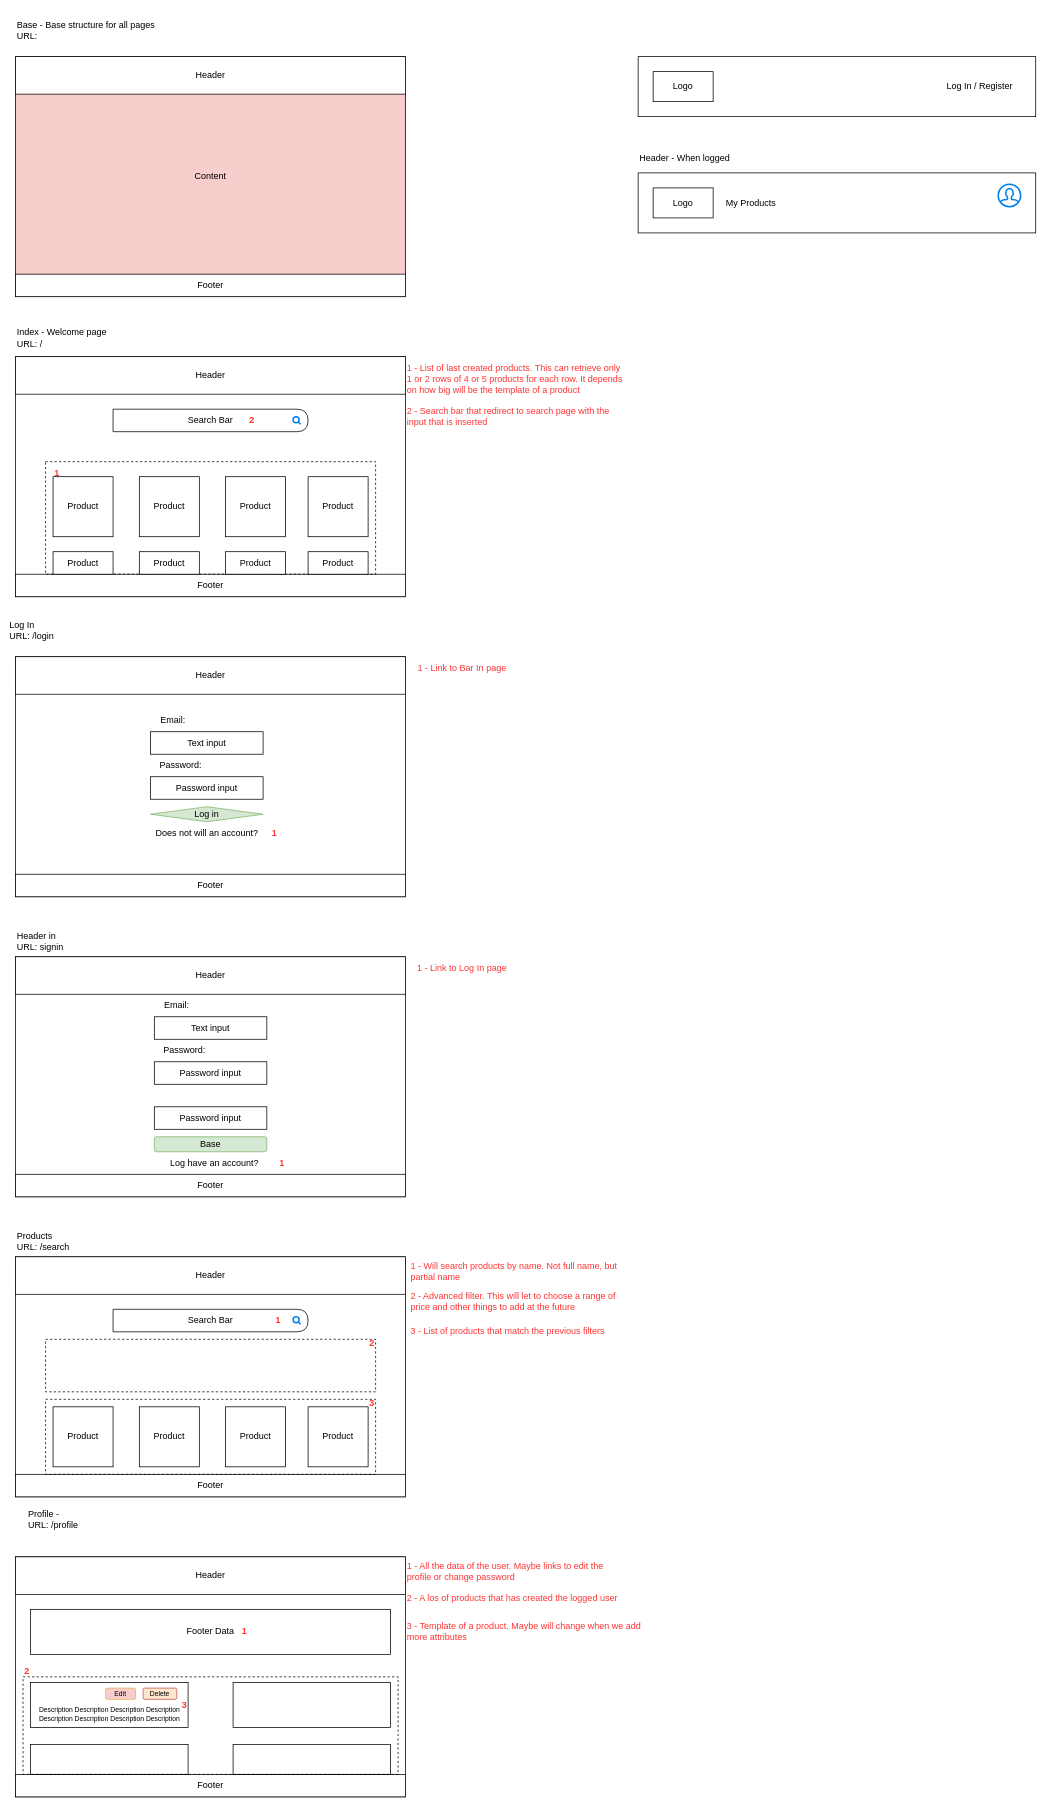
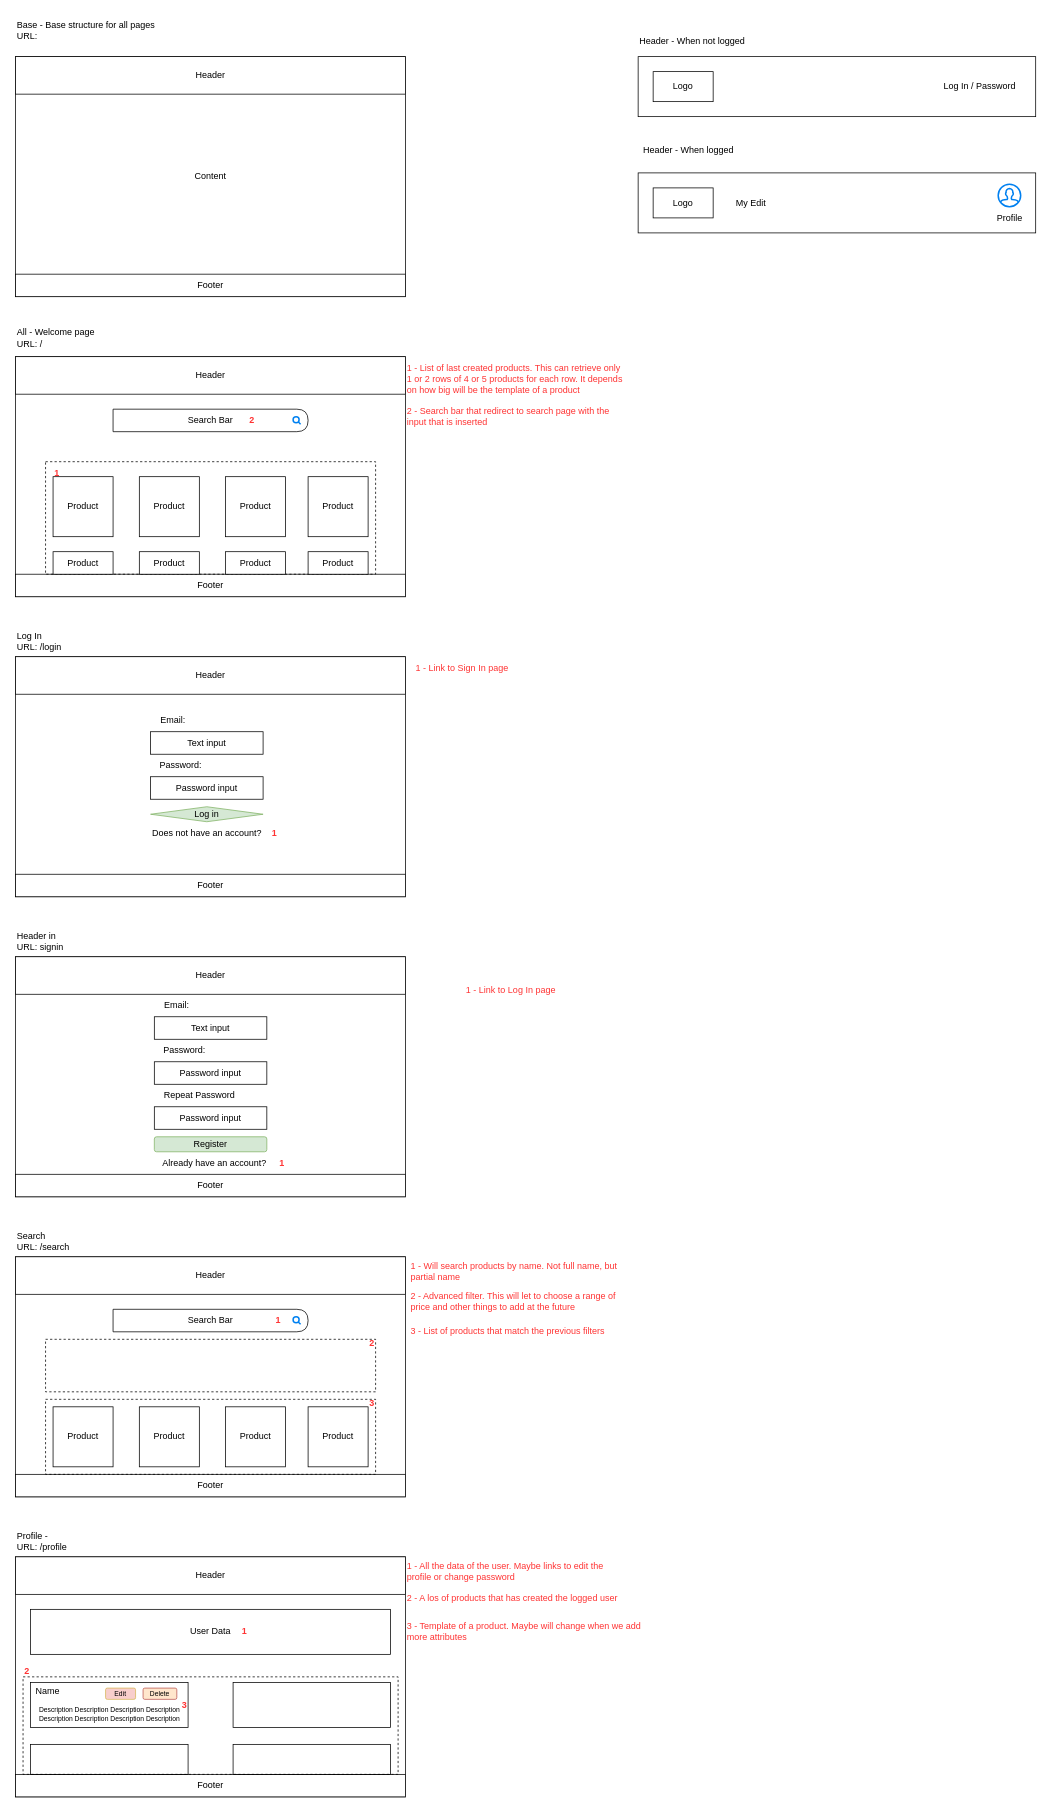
+ <mxCell id="69" value="Header - When not logged" style="text;html=1;align=left;verticalAlign=middle;resizable=0;points=[];autosize=1;strokeColor=none;fillColor=none;" vertex="1" parent="1"><mxGeometry x="850" y="40" width="160" height="30" as="geometry" /></mxCell>
- <mxCell id="72" value="Log In / Register" style="text;html=1;align=center;verticalAlign=middle;resizable=0;points=[];autosize=1;strokeColor=none;fillColor=none;" vertex="1" parent="1"><mxGeometry x="1250" y="100" width="110" height="30" as="geometry" /></mxCell>
+ <mxCell id="72" value="Log In / Password" style="text;html=1;align=center;verticalAlign=middle;resizable=0;points=[];autosize=1;strokeColor=none;fillColor=none;" vertex="1" parent="1"><mxGeometry x="1250" y="100" width="110" height="30" as="geometry" /></mxCell>
- <mxCell id="73" value="Header - When logged" style="text;html=1;align=left;verticalAlign=middle;resizable=0;points=[];autosize=1;strokeColor=none;fillColor=none;" vertex="1" parent="1"><mxGeometry x="850" y="195" width="140" height="30" as="geometry" /></mxCell>
+ <mxCell id="73" value="Header - When logged" style="text;html=1;align=left;verticalAlign=middle;resizable=0;points=[];autosize=1;strokeColor=none;fillColor=none;" vertex="1" parent="1"><mxGeometry x="855" y="185" width="140" height="30" as="geometry" /></mxCell>
- <mxCell id="12" value="Content" style="rounded=0;whiteSpace=wrap;html=1;fillColor=#f8cecc;" vertex="1" parent="1"><mxGeometry y="75" width="520" height="320" as="geometry" x="20" /></mxCell>
+ <mxCell id="12" value="Content" style="rounded=0;whiteSpace=wrap;html=1;" vertex="1" parent="1"><mxGeometry y="75" width="520" height="320" as="geometry" x="20" /></mxCell>
- <mxCell id="78" value="My Products" style="text;html=1;align=center;verticalAlign=middle;resizable=0;points=[];autosize=1;strokeColor=none;fillColor=none;" vertex="1" parent="1"><mxGeometry x="955" y="255" width="90" height="30" as="geometry" /></mxCell>
+ <mxCell id="78" value="My Edit" style="text;html=1;align=center;verticalAlign=middle;resizable=0;points=[];autosize=1;strokeColor=none;fillColor=none;" vertex="1" parent="1"><mxGeometry x="955" y="255" width="90" height="30" as="geometry" /></mxCell>
+ <mxCell id="76" value="Profile" style="text;html=1;align=center;verticalAlign=middle;resizable=0;points=[];autosize=1;strokeColor=none;fillColor=none;" vertex="1" parent="1"><mxGeometry x="1315" y="275" width="60" height="30" as="geometry" /></mxCell>
- <mxCell id="3" value="Index - Welcome page&lt;br&gt;URL: /" style="text;html=1;align=left;verticalAlign=middle;resizable=0;points=[];autosize=1;strokeColor=none;fillColor=none;" parent="1" vertex="1"><mxGeometry y="430" width="140" height="40" as="geometry" x="20" /></mxCell>
+ <mxCell id="3" value="All - Welcome page&lt;br&gt;URL: /" style="text;html=1;align=left;verticalAlign=middle;resizable=0;points=[];autosize=1;strokeColor=none;fillColor=none;" parent="1" vertex="1"><mxGeometry y="430" width="140" height="40" as="geometry" x="20" /></mxCell>
- <mxCell id="6" value="Log In&lt;br&gt;URL: /login" style="text;html=1;align=left;verticalAlign=middle;resizable=0;points=[];autosize=1;strokeColor=none;fillColor=none;" parent="1" vertex="1"><mxGeometry x="10" y="820" width="80" height="40" as="geometry" /></mxCell>
+ <mxCell id="6" value="Log In&lt;br&gt;URL: /login" style="text;html=1;align=left;verticalAlign=middle;resizable=0;points=[];autosize=1;strokeColor=none;fillColor=none;" parent="1" vertex="1"><mxGeometry y="835" width="80" height="40" as="geometry" x="20" /></mxCell>
- <mxCell id="7" value="1 - Link to Bar In page" style="text;html=1;align=center;verticalAlign=middle;resizable=0;points=[];autosize=1;strokeColor=none;fillColor=none;fontColor=#FF3333;" parent="1" vertex="1"><mxGeometry x="540" y="875" width="150" height="30" as="geometry" /></mxCell>
+ <mxCell id="7" value="1 - Link to Sign In page" style="text;html=1;align=center;verticalAlign=middle;resizable=0;points=[];autosize=1;strokeColor=none;fillColor=none;fontColor=#FF3333;" parent="1" vertex="1"><mxGeometry x="540" y="875" width="150" height="30" as="geometry" /></mxCell>
- <mxCell id="39" value="Does not will an account?" style="text;html=1;align=center;verticalAlign=middle;resizable=0;points=[];autosize=1;strokeColor=none;fillColor=none;fontColor=#000000;" parent="1" vertex="1"><mxGeometry x="190" y="1095" width="170" height="30" as="geometry" /></mxCell>
+ <mxCell id="39" value="Does not have an account?" style="text;html=1;align=center;verticalAlign=middle;resizable=0;points=[];autosize=1;strokeColor=none;fillColor=none;fontColor=#000000;" parent="1" vertex="1"><mxGeometry x="190" y="1095" width="170" height="30" as="geometry" /></mxCell>
- <mxCell id="50" value="1 - Link to Log In page" style="text;html=1;align=center;verticalAlign=middle;resizable=0;points=[];autosize=1;strokeColor=none;fillColor=none;fontColor=#FF3333;" vertex="1" parent="1"><mxGeometry x="545" y="1275" width="140" height="30" as="geometry" /></mxCell>
+ <mxCell id="50" value="1 - Link to Log In page" style="text;html=1;align=center;verticalAlign=middle;resizable=0;points=[];autosize=1;strokeColor=none;fillColor=none;fontColor=#FF3333;" vertex="1" parent="1"><mxGeometry x="610" y="1305" width="140" height="30" as="geometry" /></mxCell>
+ <mxCell id="44" value="Repeat Password" style="text;html=1;align=center;verticalAlign=middle;resizable=0;points=[];autosize=1;strokeColor=none;fillColor=none;fontColor=#000000;" vertex="1" parent="1"><mxGeometry x="205" y="1445" width="120" height="30" as="geometry" /></mxCell>
- <mxCell id="45" value="Base" style="rounded=1;whiteSpace=wrap;html=1;strokeColor=#82b366;strokeWidth=1;fillColor=#d5e8d4;" vertex="1" parent="1"><mxGeometry x="205" y="1515" width="150" height="20" as="geometry" /></mxCell>
+ <mxCell id="45" value="Register" style="rounded=1;whiteSpace=wrap;html=1;strokeColor=#82b366;strokeWidth=1;fillColor=#d5e8d4;" vertex="1" parent="1"><mxGeometry x="205" y="1515" width="150" height="20" as="geometry" /></mxCell>
- <mxCell id="48" value="Log have an account?" style="text;html=1;align=center;verticalAlign=middle;resizable=0;points=[];autosize=1;strokeColor=none;fillColor=none;fontColor=#000000;" vertex="1" parent="1"><mxGeometry x="205" y="1535" width="160" height="30" as="geometry" /></mxCell>
+ <mxCell id="48" value="Already have an account?" style="text;html=1;align=center;verticalAlign=middle;resizable=0;points=[];autosize=1;strokeColor=none;fillColor=none;fontColor=#000000;" vertex="1" parent="1"><mxGeometry x="205" y="1535" width="160" height="30" as="geometry" /></mxCell>
- <mxCell id="51" value="Products&lt;br&gt;URL: /search" style="text;html=1;align=left;verticalAlign=middle;resizable=0;points=[];autosize=1;strokeColor=none;fillColor=none;" vertex="1" parent="1"><mxGeometry y="1635" width="90" height="40" as="geometry" x="20" /></mxCell>
+ <mxCell id="51" value="Search&lt;br&gt;URL: /search" style="text;html=1;align=left;verticalAlign=middle;resizable=0;points=[];autosize=1;strokeColor=none;fillColor=none;" vertex="1" parent="1"><mxGeometry y="1635" width="90" height="40" as="geometry" x="20" /></mxCell>
- <mxCell id="79" value="Profile -&amp;nbsp;&lt;br&gt;URL: /profile" style="text;html=1;align=left;verticalAlign=middle;resizable=0;points=[];autosize=1;strokeColor=none;fillColor=none;" vertex="1" parent="1"><mxGeometry x="35" y="2005" width="90" height="40" as="geometry" /></mxCell>
+ <mxCell id="79" value="Profile -&amp;nbsp;&lt;br&gt;URL: /profile" style="text;html=1;align=left;verticalAlign=middle;resizable=0;points=[];autosize=1;strokeColor=none;fillColor=none;" vertex="1" parent="1"><mxGeometry y="2035" width="90" height="40" as="geometry" x="20" /></mxCell>
- <mxCell id="85" value="&lt;font style=&quot;font-size: 12px;&quot;&gt;Footer Data&lt;/font&gt;" style="rounded=0;whiteSpace=wrap;html=1;fillStyle=auto;fontSize=9;fillColor=none;" vertex="1" parent="1"><mxGeometry x="40" y="2145" width="480" height="60" as="geometry" /></mxCell>
+ <mxCell id="85" value="&lt;font style=&quot;font-size: 12px;&quot;&gt;User Data&lt;/font&gt;" style="rounded=0;whiteSpace=wrap;html=1;fillStyle=auto;fontSize=9;fillColor=none;" vertex="1" parent="1"><mxGeometry x="40" y="2145" width="480" height="60" as="geometry" /></mxCell>
+ <mxCell id="92" value="Name" style="text;html=1;strokeColor=none;fillColor=none;align=left;verticalAlign=middle;whiteSpace=wrap;rounded=0;fillStyle=dots;" vertex="1" parent="1"><mxGeometry x="45" y="2242.5" width="35" height="22.5" as="geometry" /></mxCell>
